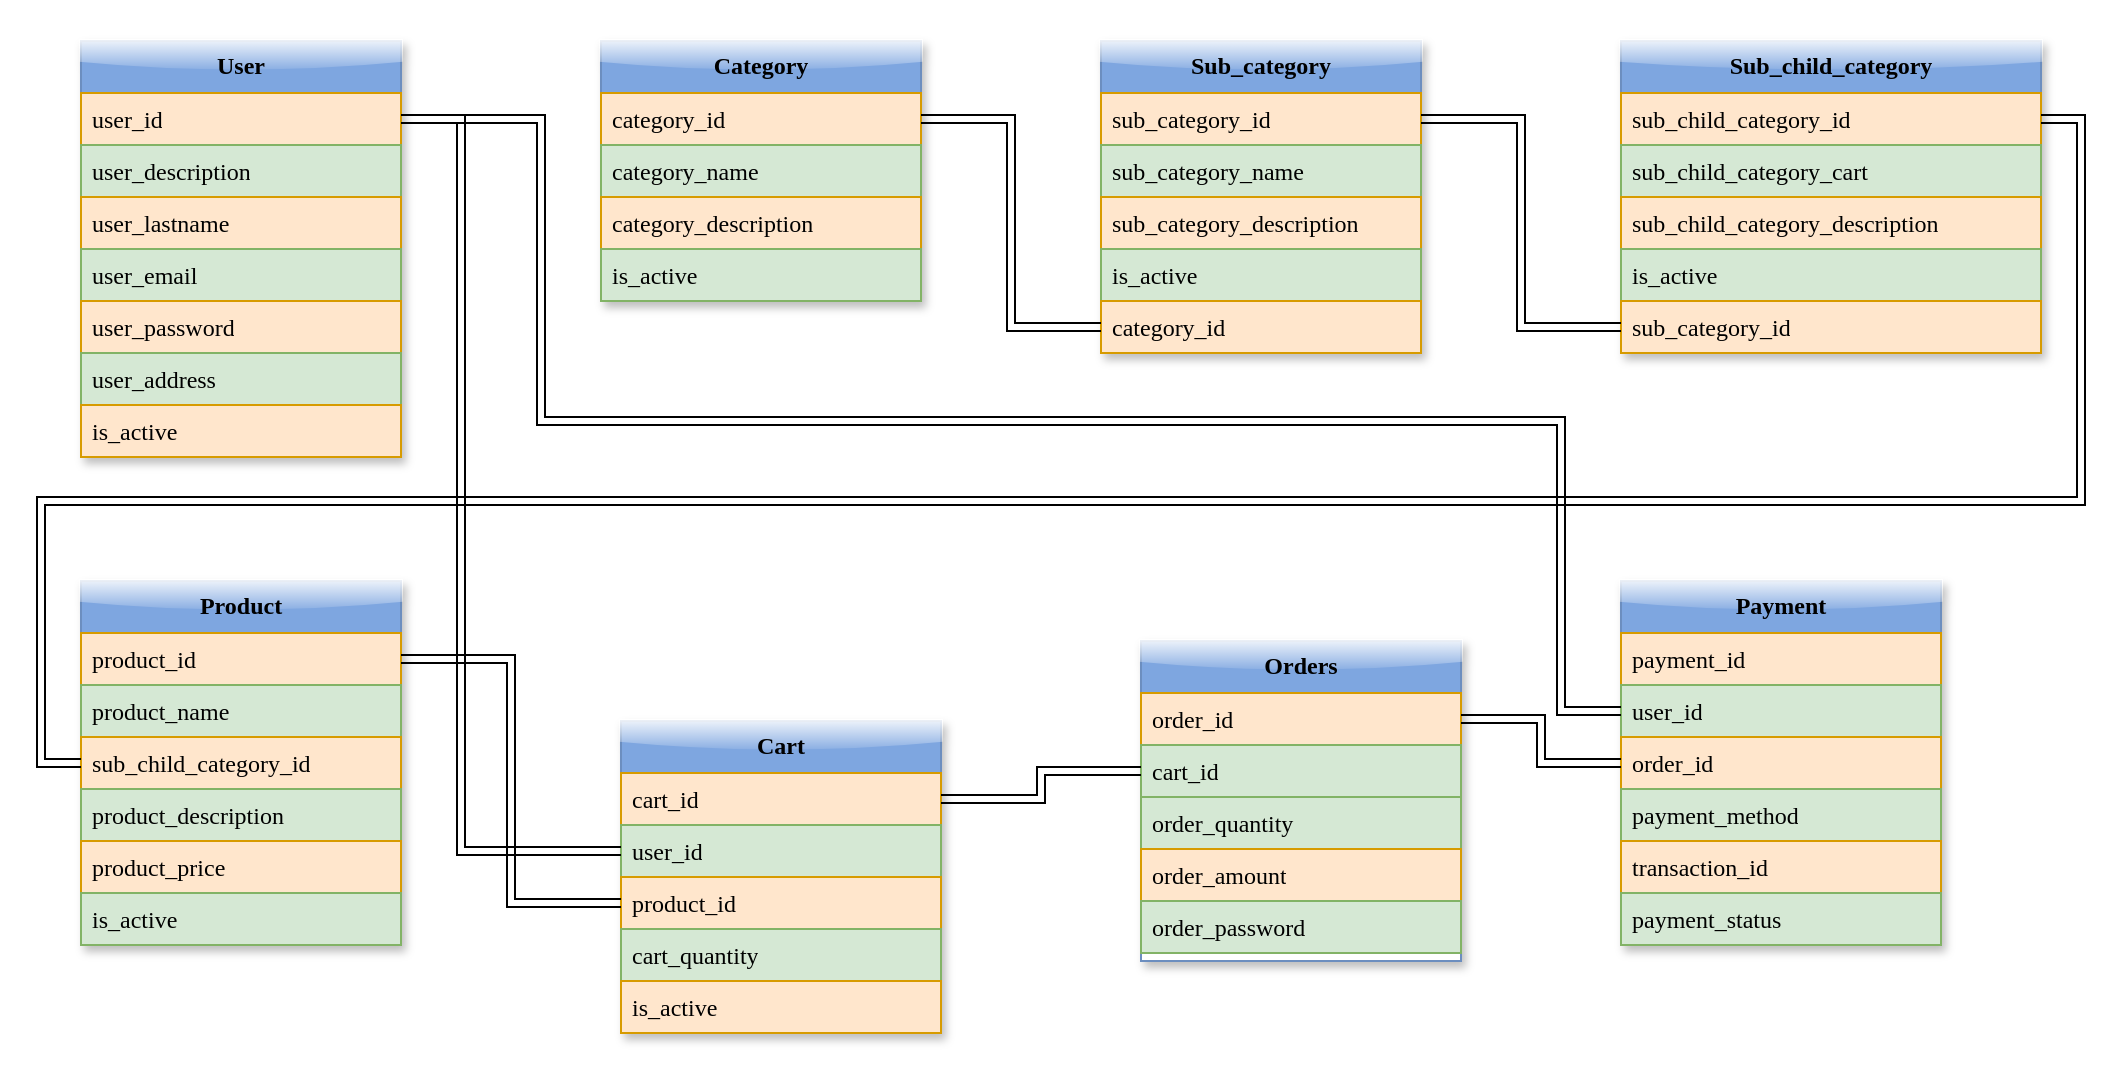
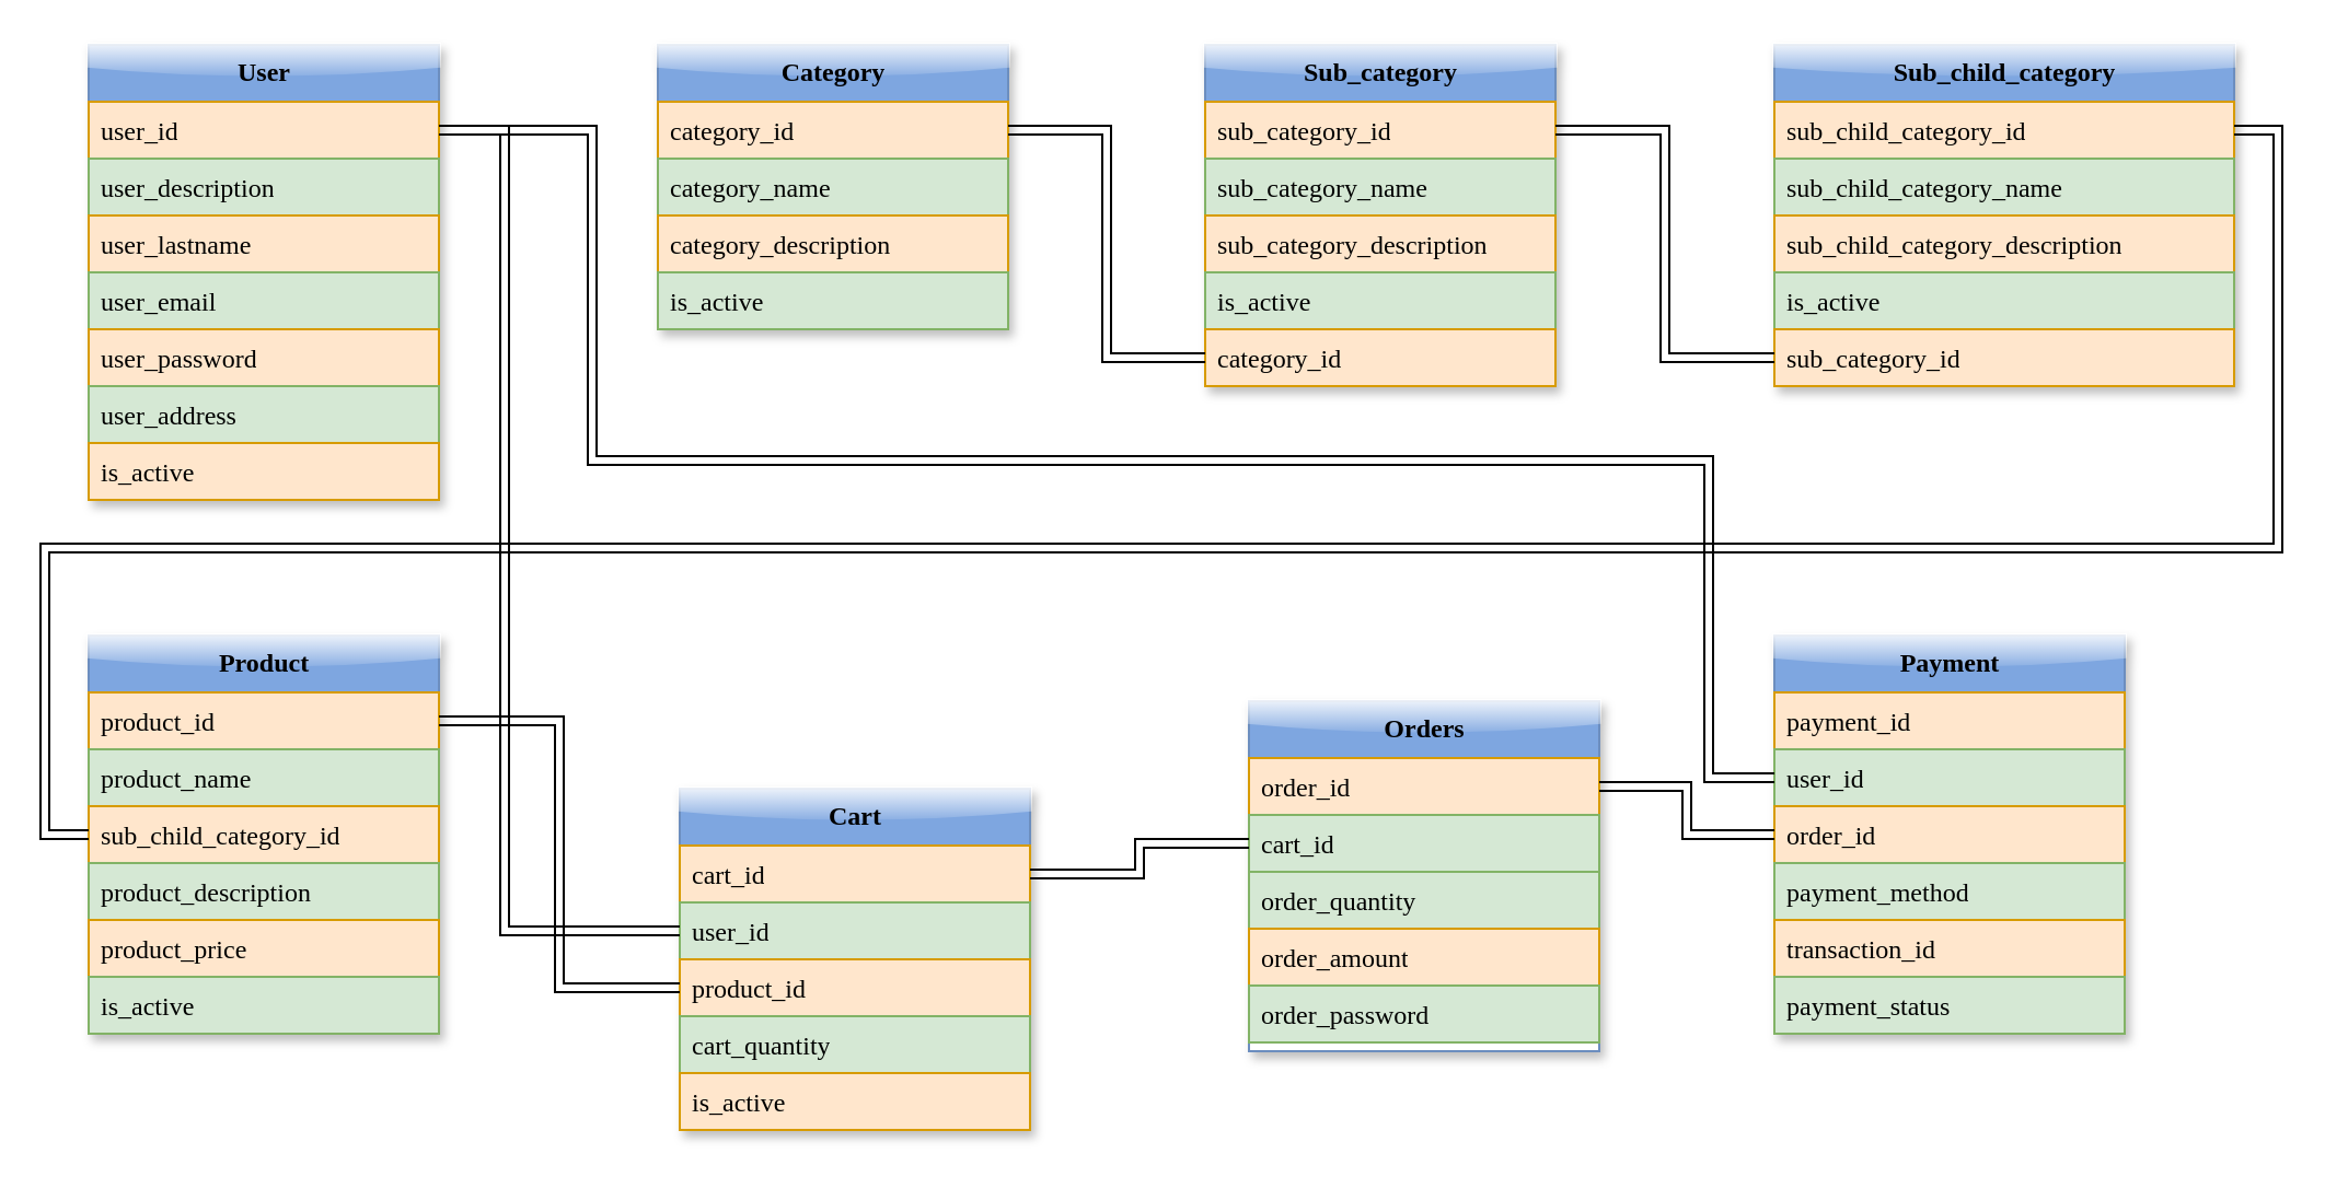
- <mxCell id="23" value="&lt;span style=&quot;color: rgb(0, 0, 0); font-family: Verdana; font-size: 12px; font-style: normal; font-variant-ligatures: normal; font-variant-caps: normal; font-weight: 400; letter-spacing: normal; orphans: 2; text-align: left; text-indent: 0px; text-transform: none; widows: 2; word-spacing: 0px; -webkit-text-stroke-width: 0px; text-decoration-thickness: initial; text-decoration-style: initial; text-decoration-color: initial; float: none; display: inline !important;&quot;&gt;sub_child_category_cart&lt;/span&gt;" style="text;html=1;spacingLeft=4;spacingRight=4;whiteSpace=wrap;overflow=hidden;rotatable=0;points=[[0,0.5],[1,0.5]];portConstraint=eastwest;fillColor=#d5e8d4;strokeColor=#82b366;align=left;fontFamily=Verdana;labelBackgroundColor=none;fontSize=12;fontStyle=0" vertex="1" parent="21"><mxGeometry y="52" width="210" height="26" as="geometry" /></mxCell>
+ <mxCell id="23" value="&lt;span style=&quot;color: rgb(0, 0, 0); font-family: Verdana; font-size: 12px; font-style: normal; font-variant-ligatures: normal; font-variant-caps: normal; font-weight: 400; letter-spacing: normal; orphans: 2; text-align: left; text-indent: 0px; text-transform: none; widows: 2; word-spacing: 0px; -webkit-text-stroke-width: 0px; text-decoration-thickness: initial; text-decoration-style: initial; text-decoration-color: initial; float: none; display: inline !important;&quot;&gt;sub_child_category_name&lt;/span&gt;" style="text;html=1;spacingLeft=4;spacingRight=4;whiteSpace=wrap;overflow=hidden;rotatable=0;points=[[0,0.5],[1,0.5]];portConstraint=eastwest;fillColor=#d5e8d4;strokeColor=#82b366;align=left;fontFamily=Verdana;labelBackgroundColor=none;fontSize=12;fontStyle=0" vertex="1" parent="21"><mxGeometry y="52" width="210" height="26" as="geometry" /></mxCell>
